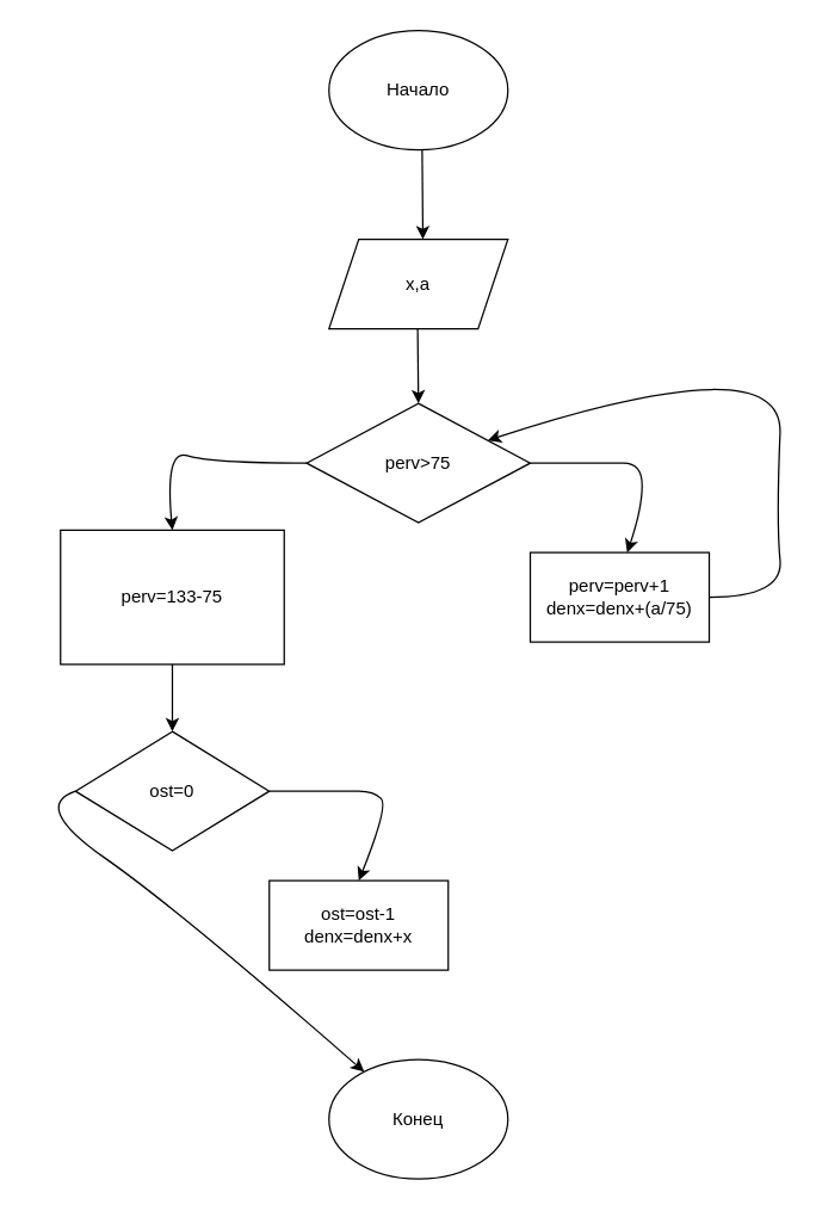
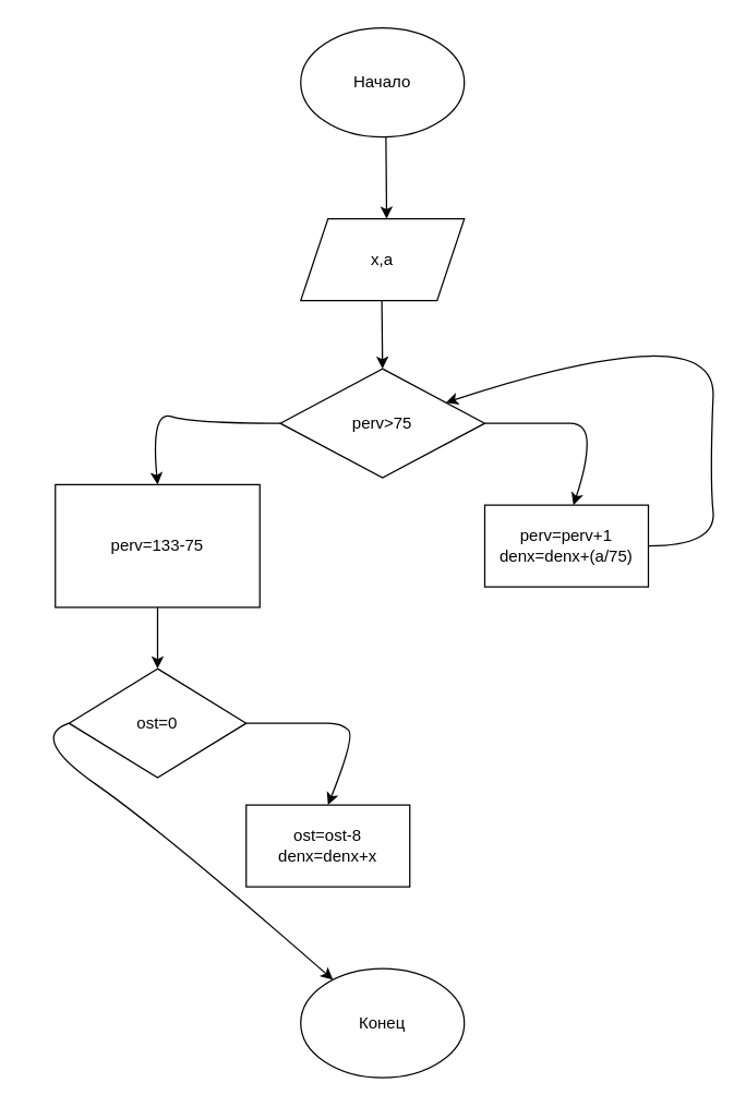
- <mxCell id="15" value="ost=ost-1&lt;div&gt;denx=denx+x&lt;/div&gt;" style="rounded=0;whiteSpace=wrap;html=1;" vertex="1" parent="1"><mxGeometry x="180" y="590" width="120" height="60" as="geometry" /></mxCell>
+ <mxCell id="15" value="ost=ost-8&lt;div&gt;denx=denx+x&lt;/div&gt;" style="rounded=0;whiteSpace=wrap;html=1;" vertex="1" parent="1"><mxGeometry x="180" y="590" width="120" height="60" as="geometry" /></mxCell>
